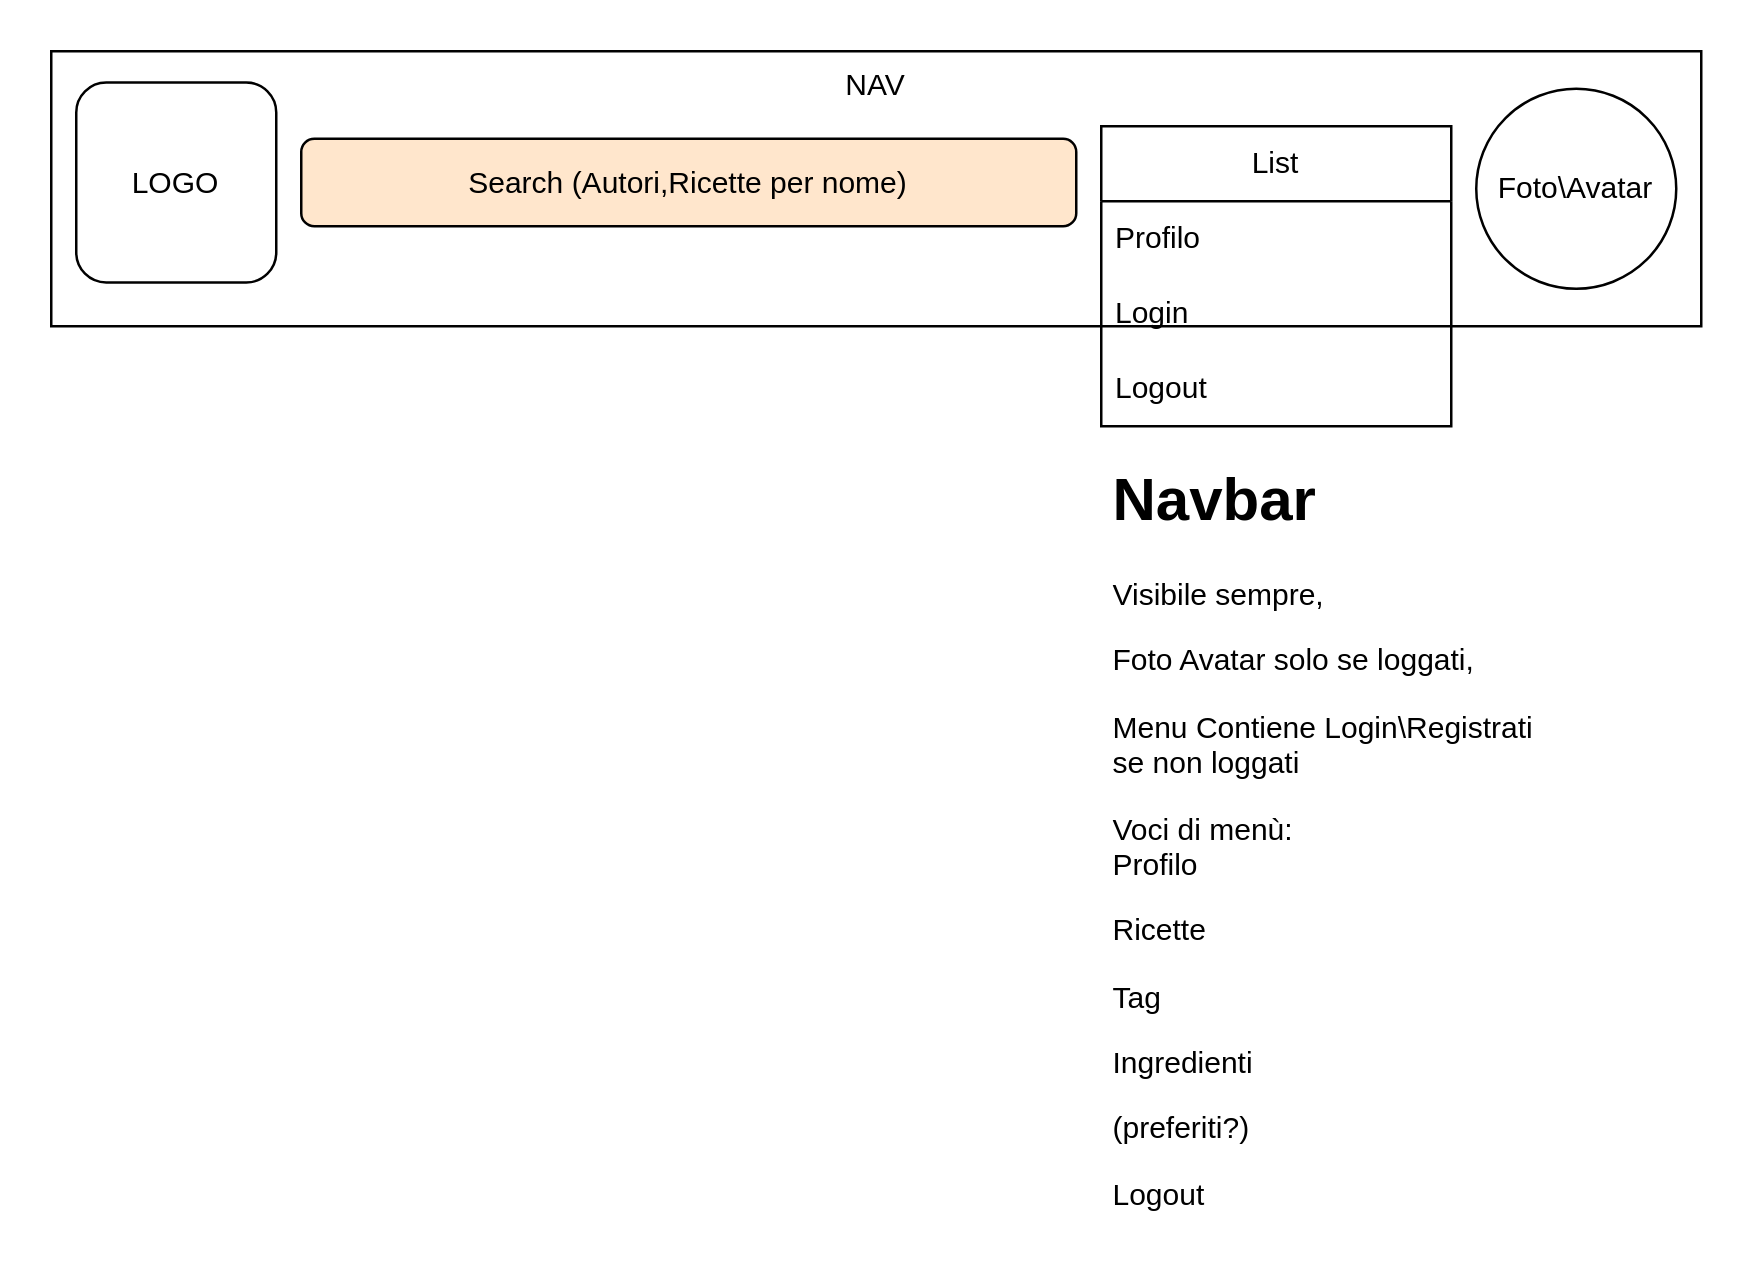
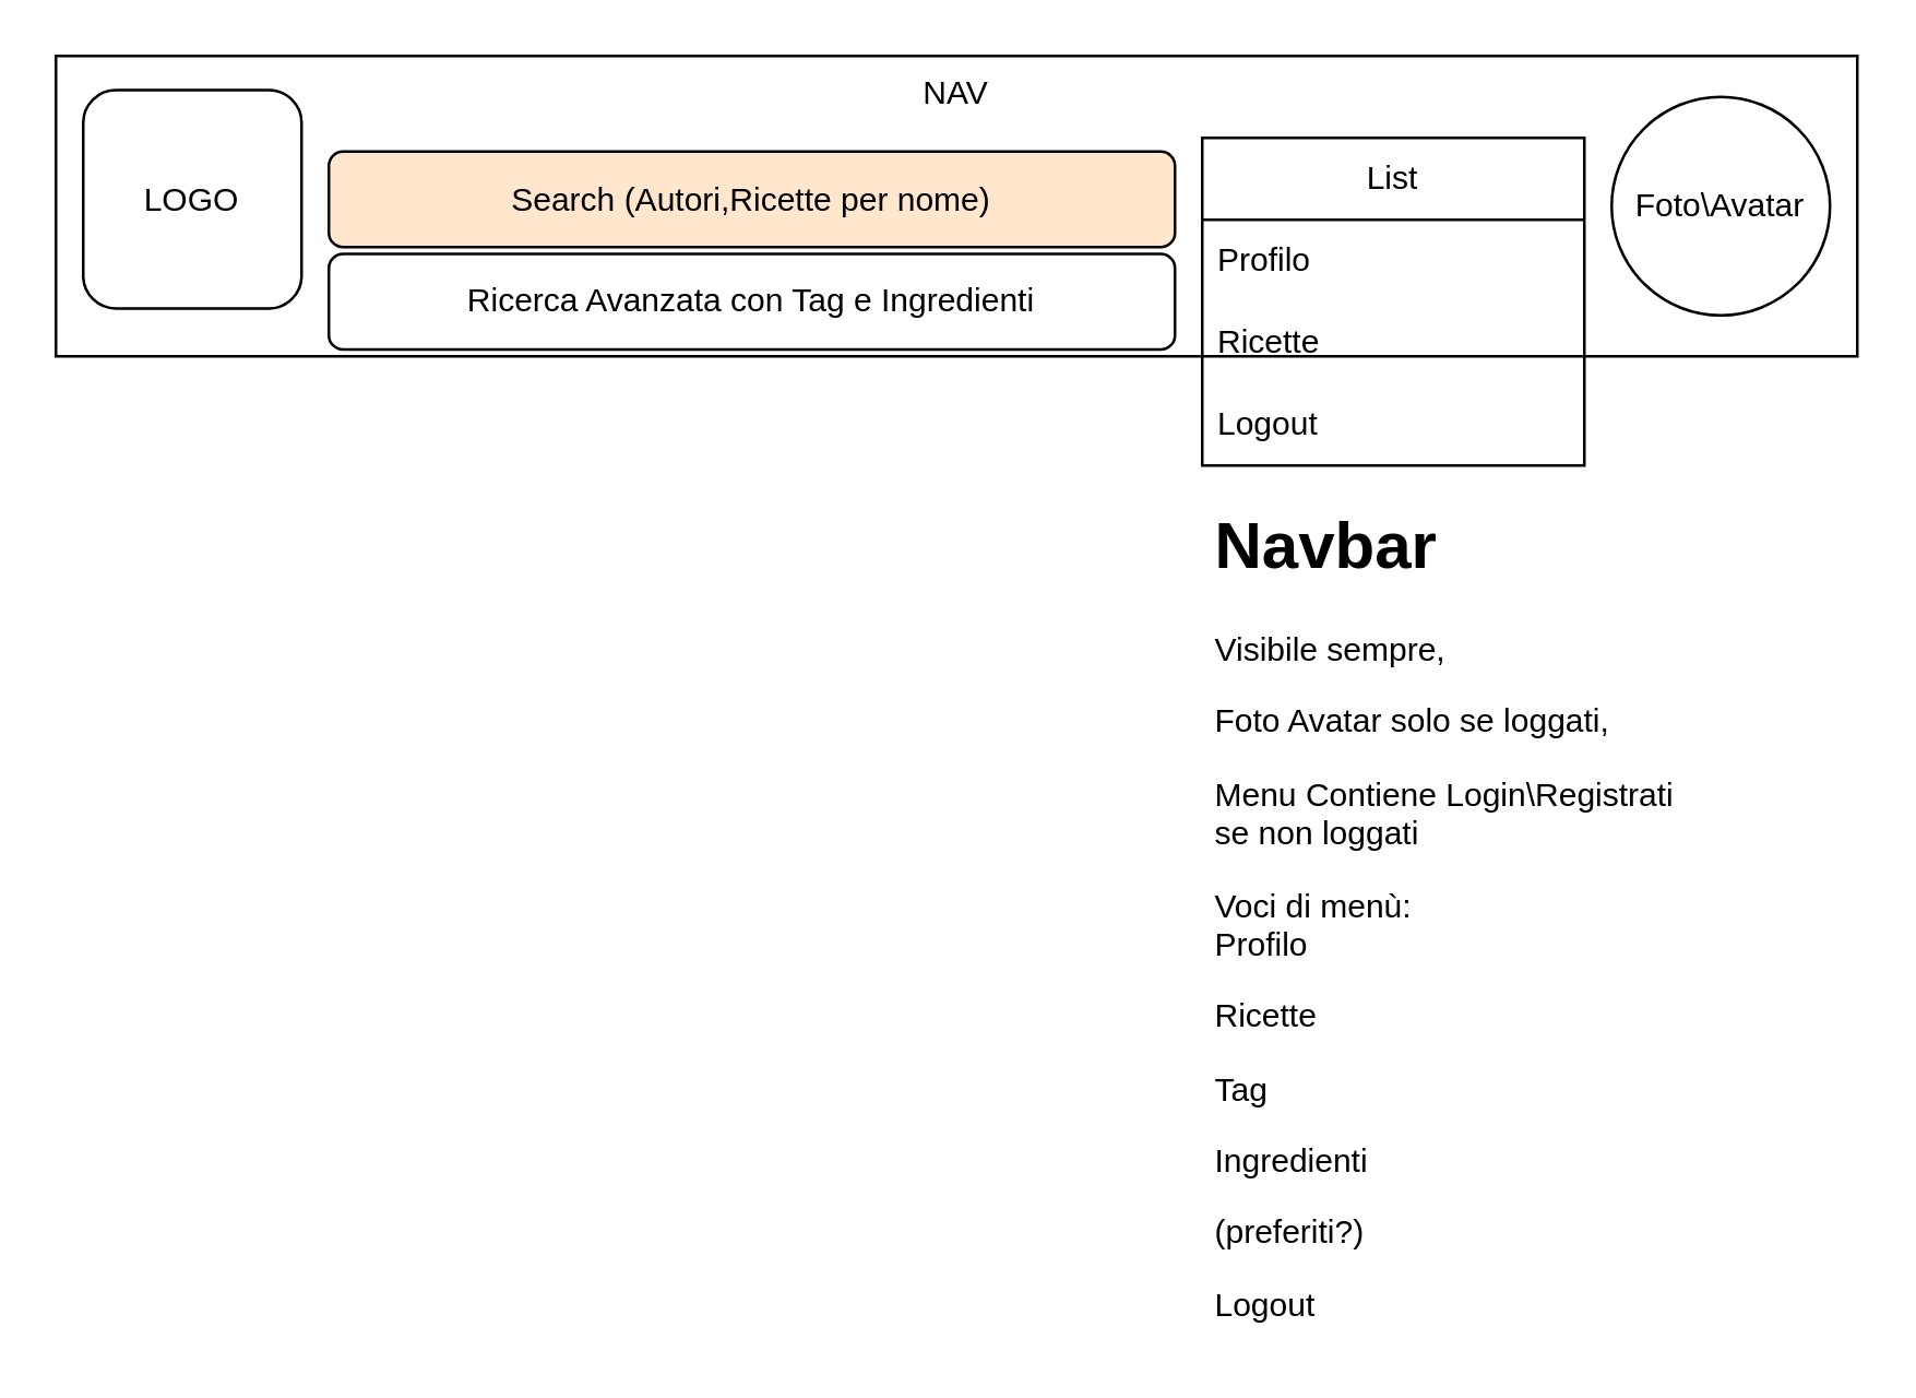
+ <mxCell id="10" value="Ricerca Avanzata con Tag e Ingredienti" style="rounded=1;whiteSpace=wrap;html=1;" parent="1" vertex="1"><mxGeometry x="120" y="92.5" width="310" height="35" as="geometry" /></mxCell>
- <mxCell id="5" value="Login" style="text;strokeColor=none;fillColor=none;align=left;verticalAlign=middle;spacingLeft=4;spacingRight=4;overflow=hidden;points=[[0,0.5],[1,0.5]];portConstraint=eastwest;rotatable=0;whiteSpace=wrap;html=1;" parent="3" vertex="1"><mxGeometry y="60" width="140" height="30" as="geometry" /></mxCell>
+ <mxCell id="5" value="Ricette" style="text;strokeColor=none;fillColor=none;align=left;verticalAlign=middle;spacingLeft=4;spacingRight=4;overflow=hidden;points=[[0,0.5],[1,0.5]];portConstraint=eastwest;rotatable=0;whiteSpace=wrap;html=1;" parent="3" vertex="1"><mxGeometry y="60" width="140" height="30" as="geometry" /></mxCell>
